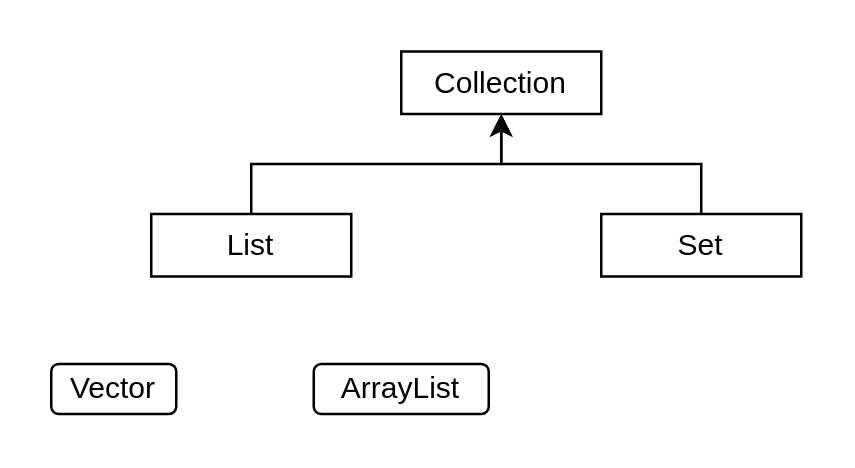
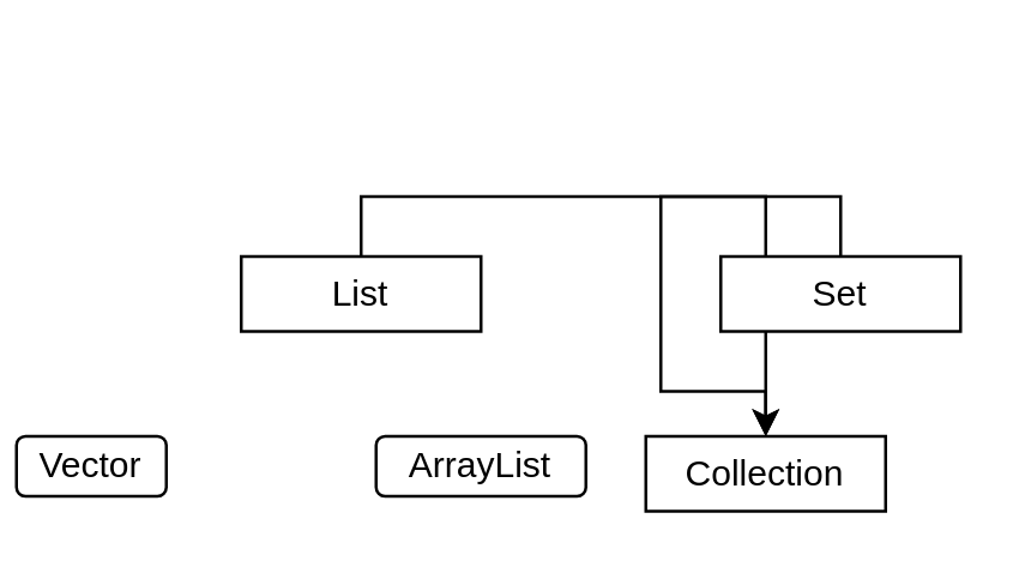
- <mxCell id="6" value="Collection" style="rounded=0;whiteSpace=wrap;html=1;" vertex="1" parent="1"><mxGeometry x="160" y="20" width="80" height="25" as="geometry" /></mxCell>
+ <mxCell id="6" value="Collection" style="rounded=0;whiteSpace=wrap;html=1;" vertex="1" parent="1"><mxGeometry x="215" y="145" width="80" height="25" as="geometry" /></mxCell>
- <mxCell id="3" value="List" style="rounded=0;whiteSpace=wrap;html=1;" vertex="1" parent="1"><mxGeometry x="60" y="85" width="80" height="25" as="geometry" /></mxCell>
+ <mxCell id="3" value="List" style="rounded=0;whiteSpace=wrap;html=1;" vertex="1" parent="1"><mxGeometry x="80" y="85" width="80" height="25" as="geometry" /></mxCell>
- <mxCell id="7" value="Vector" style="rounded=1;whiteSpace=wrap;html=1;" vertex="1" parent="1"><mxGeometry x="20" y="145" width="50" height="20" as="geometry" /></mxCell>
+ <mxCell id="7" value="Vector" style="rounded=1;whiteSpace=wrap;html=1;" vertex="1" parent="1"><mxGeometry x="5" y="145" width="50" height="20" as="geometry" /></mxCell>
